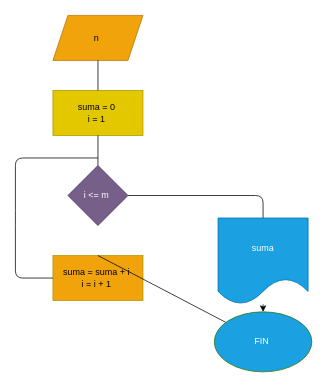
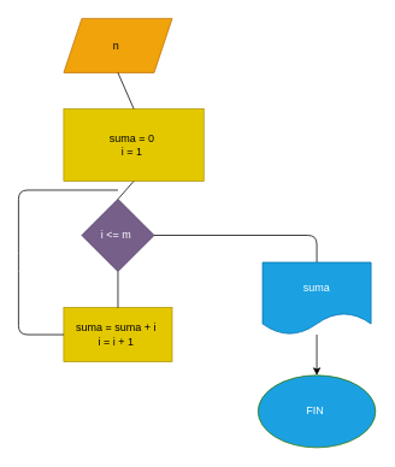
- <mxCell id="3" value="suma = 0&amp;nbsp;&lt;br&gt;i = 1&amp;nbsp;" style="whiteSpace=wrap;html=1;fillColor=#e3c800;fontColor=#000000;strokeColor=#B09500;" vertex="1" parent="1"><mxGeometry x="70" y="120" width="120" height="60" as="geometry" /></mxCell>
+ <mxCell id="3" value="suma = 0&amp;nbsp;&lt;br&gt;i = 1&amp;nbsp;" style="whiteSpace=wrap;html=1;fillColor=#e3c800;fontColor=#000000;strokeColor=#B09500;" vertex="1" parent="1"><mxGeometry x="70" y="120" width="155" height="80" as="geometry" /></mxCell>
- <mxCell id="12" value="suma" style="shape=document;whiteSpace=wrap;html=1;boundedLbl=1;fillColor=#1ba1e2;fontColor=#ffffff;strokeColor=#006EAF;" vertex="1" parent="1"><mxGeometry x="290" y="290" width="120" height="115" as="geometry" /></mxCell>
+ <mxCell id="12" value="suma" style="shape=document;whiteSpace=wrap;html=1;boundedLbl=1;fillColor=#1ba1e2;fontColor=#ffffff;strokeColor=#006EAF;" vertex="1" parent="1"><mxGeometry x="290" y="290" width="120" height="80" as="geometry" /></mxCell>
- <mxCell id="5" value="suma = suma + i&amp;nbsp;&lt;br&gt;i = i + 1&amp;nbsp;" style="whiteSpace=wrap;html=1;fillColor=#f0a30a;fontColor=#000000;strokeColor=#B09500;" vertex="1" parent="1"><mxGeometry x="70" y="340" width="120" height="60" as="geometry" /></mxCell>
+ <mxCell id="5" value="suma = suma + i&amp;nbsp;&lt;br&gt;i = i + 1&amp;nbsp;" style="whiteSpace=wrap;html=1;fillColor=#e3c800;fontColor=#000000;strokeColor=#B09500;" vertex="1" parent="1"><mxGeometry x="70" y="340" width="120" height="60" as="geometry" /></mxCell>
- <mxCell id="8" value="" style="endArrow=none;html=1;exitX=0.5;exitY=0;exitDx=0;exitDy=0;" edge="1" parent="1" source="5" target="13"><mxGeometry width="50" height="50" relative="1" as="geometry"><mxPoint x="100" y="200" as="sourcePoint" /><mxPoint x="150" y="150" as="targetPoint" /></mxGeometry></mxCell>
+ <mxCell id="8" value="" style="endArrow=none;html=1;exitX=0.5;exitY=0;exitDx=0;exitDy=0;entryX=0.5;entryY=1;entryDx=0;entryDy=0;" edge="1" parent="1" source="5" target="4"><mxGeometry width="50" height="50" relative="1" as="geometry"><mxPoint x="100" y="200" as="sourcePoint" /><mxPoint x="150" y="150" as="targetPoint" /></mxGeometry></mxCell>
